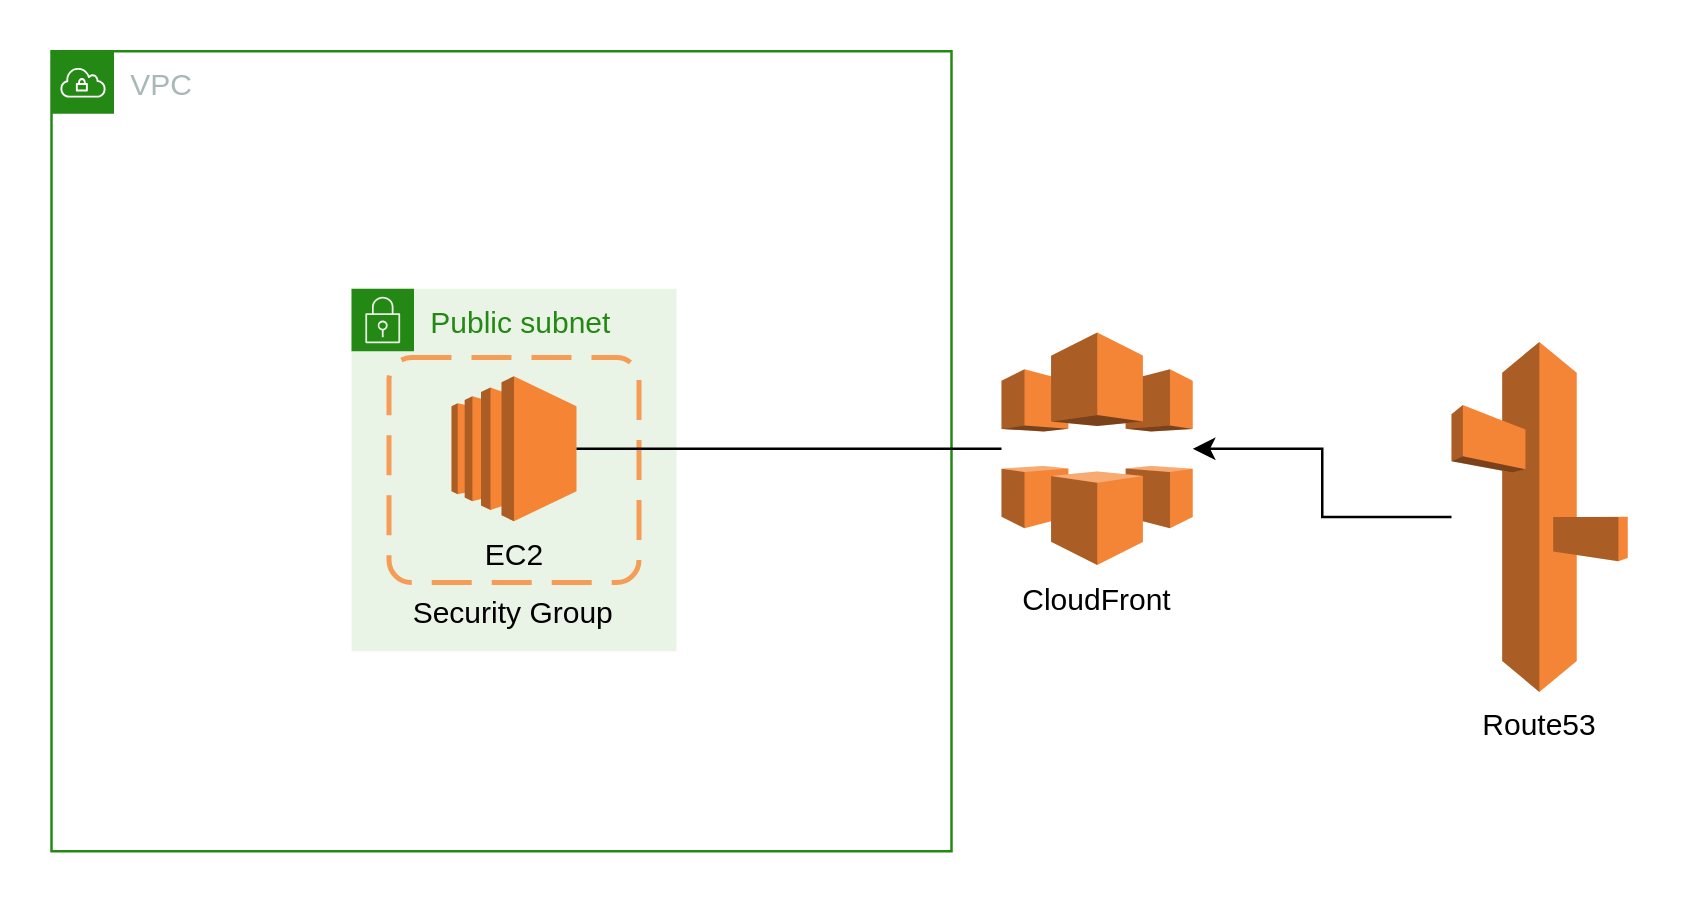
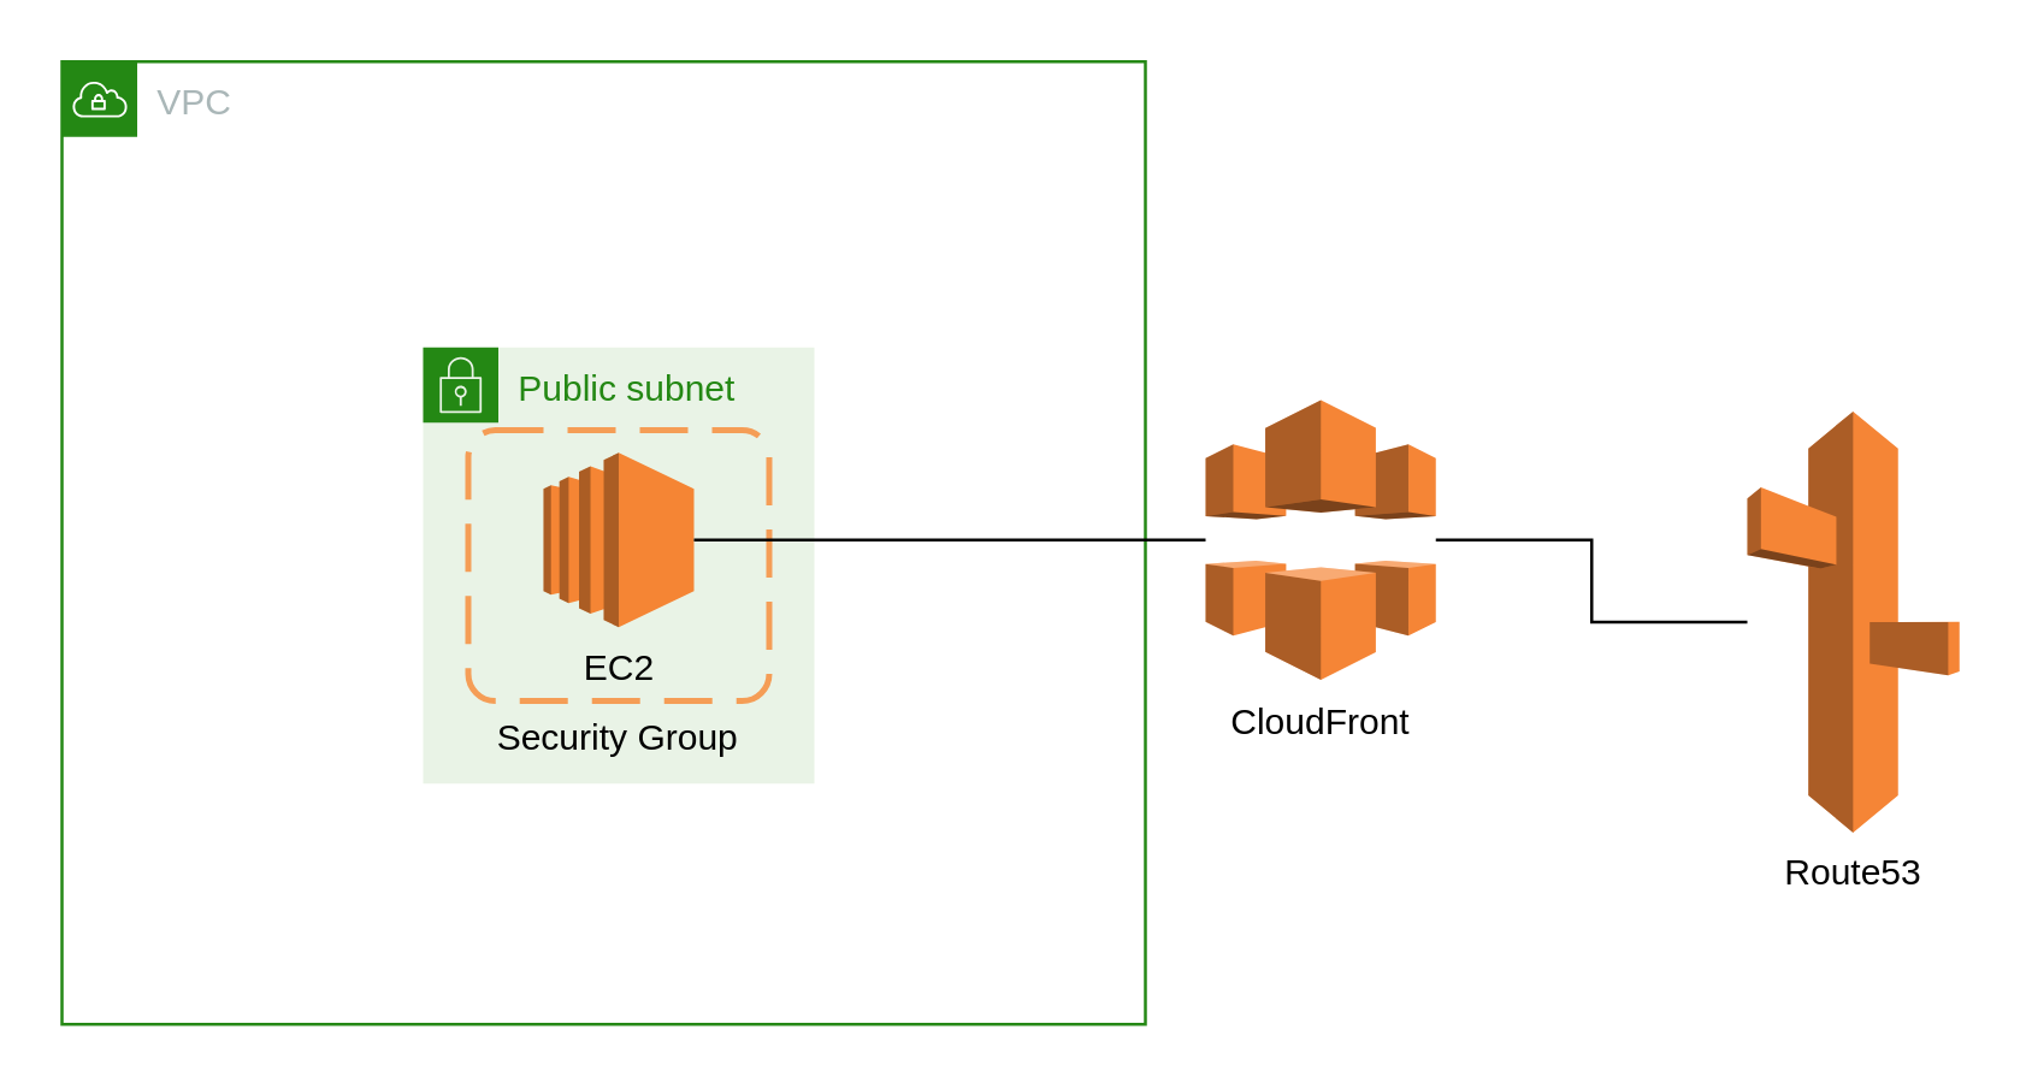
- <mxCell id="9" style="edgeStyle=orthogonalEdgeStyle;rounded=0;orthogonalLoop=1;jettySize=auto;html=1;" edge="1" parent="1" source="10" target="8"><mxGeometry relative="1" as="geometry" /></mxCell>
+ <mxCell id="9" style="edgeStyle=orthogonalEdgeStyle;rounded=0;orthogonalLoop=1;jettySize=auto;html=1;endArrow=none;" edge="1" parent="1" source="10" target="8"><mxGeometry relative="1" as="geometry" /></mxCell>
